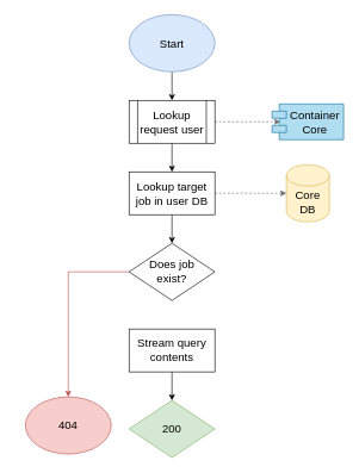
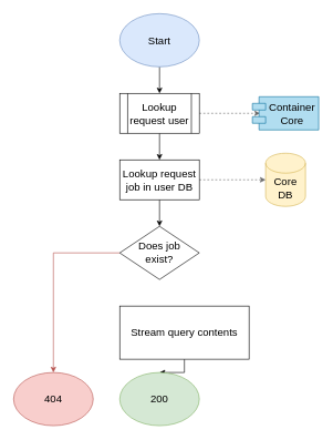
- <mxCell id="9" value="Lookup target job in user DB" style="rounded=0;whiteSpace=wrap;html=1;fontSize=16;" vertex="1" parent="1"><mxGeometry x="180" y="240" width="120" height="60" as="geometry" /></mxCell>
+ <mxCell id="9" value="Lookup request job in user DB" style="rounded=0;whiteSpace=wrap;html=1;fontSize=16;" vertex="1" parent="1"><mxGeometry x="180" y="240" width="120" height="60" as="geometry" /></mxCell>
- <mxCell id="13" value="Stream query contents" style="rounded=0;whiteSpace=wrap;html=1;fontSize=16;" vertex="1" parent="1"><mxGeometry x="180" y="460" width="120" height="60" as="geometry" /></mxCell>
+ <mxCell id="13" value="Stream query contents" style="rounded=0;whiteSpace=wrap;html=1;fontSize=16;" vertex="1" parent="1"><mxGeometry x="180" y="460" width="195" height="80" as="geometry" /></mxCell>
- <mxCell id="15" value="404" style="ellipse;whiteSpace=wrap;html=1;fontSize=16;fillColor=#f8cecc;strokeColor=#b85450;" vertex="1" parent="1"><mxGeometry x="35" y="555" width="120" height="80" as="geometry" /></mxCell>
+ <mxCell id="15" value="404" style="ellipse;whiteSpace=wrap;html=1;fontSize=16;fillColor=#f8cecc;strokeColor=#b85450;" vertex="1" parent="1"><mxGeometry y="560" width="120" height="80" as="geometry" x="20" /></mxCell>
- <mxCell id="14" value="200" style="rhombus;whiteSpace=wrap;html=1;fontSize=16;fillColor=#d5e8d4;strokeColor=#82b366;" vertex="1" parent="1"><mxGeometry x="180" y="560" width="120" height="80" as="geometry" /></mxCell>
+ <mxCell id="14" value="200" style="ellipse;whiteSpace=wrap;html=1;fontSize=16;fillColor=#d5e8d4;strokeColor=#82b366;" vertex="1" parent="1"><mxGeometry x="180" y="560" width="120" height="80" as="geometry" /></mxCell>
